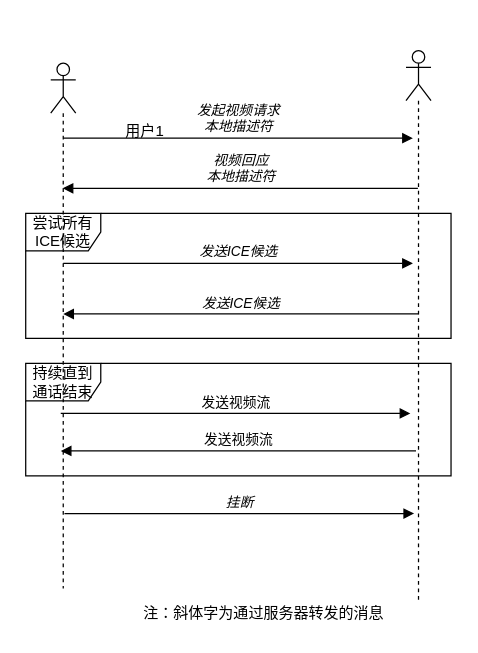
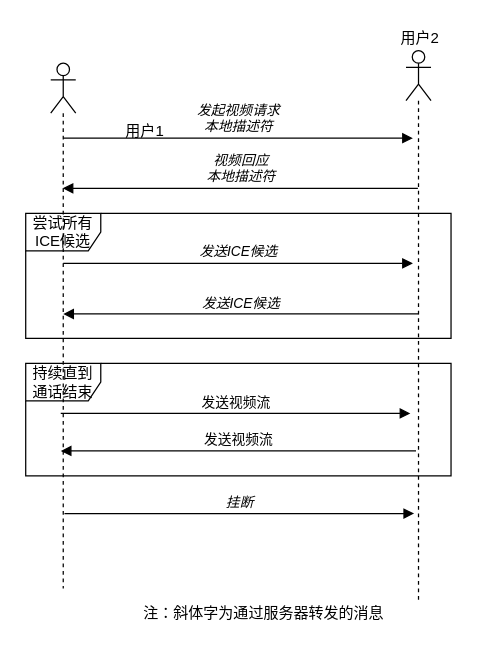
+ <mxCell id="8" value="用户2" style="text;html=1;align=center;verticalAlign=middle;resizable=0;points=[];autosize=1;" vertex="1" parent="1"><mxGeometry x="310" width="50" height="20" as="geometry" y="20" /></mxCell>
